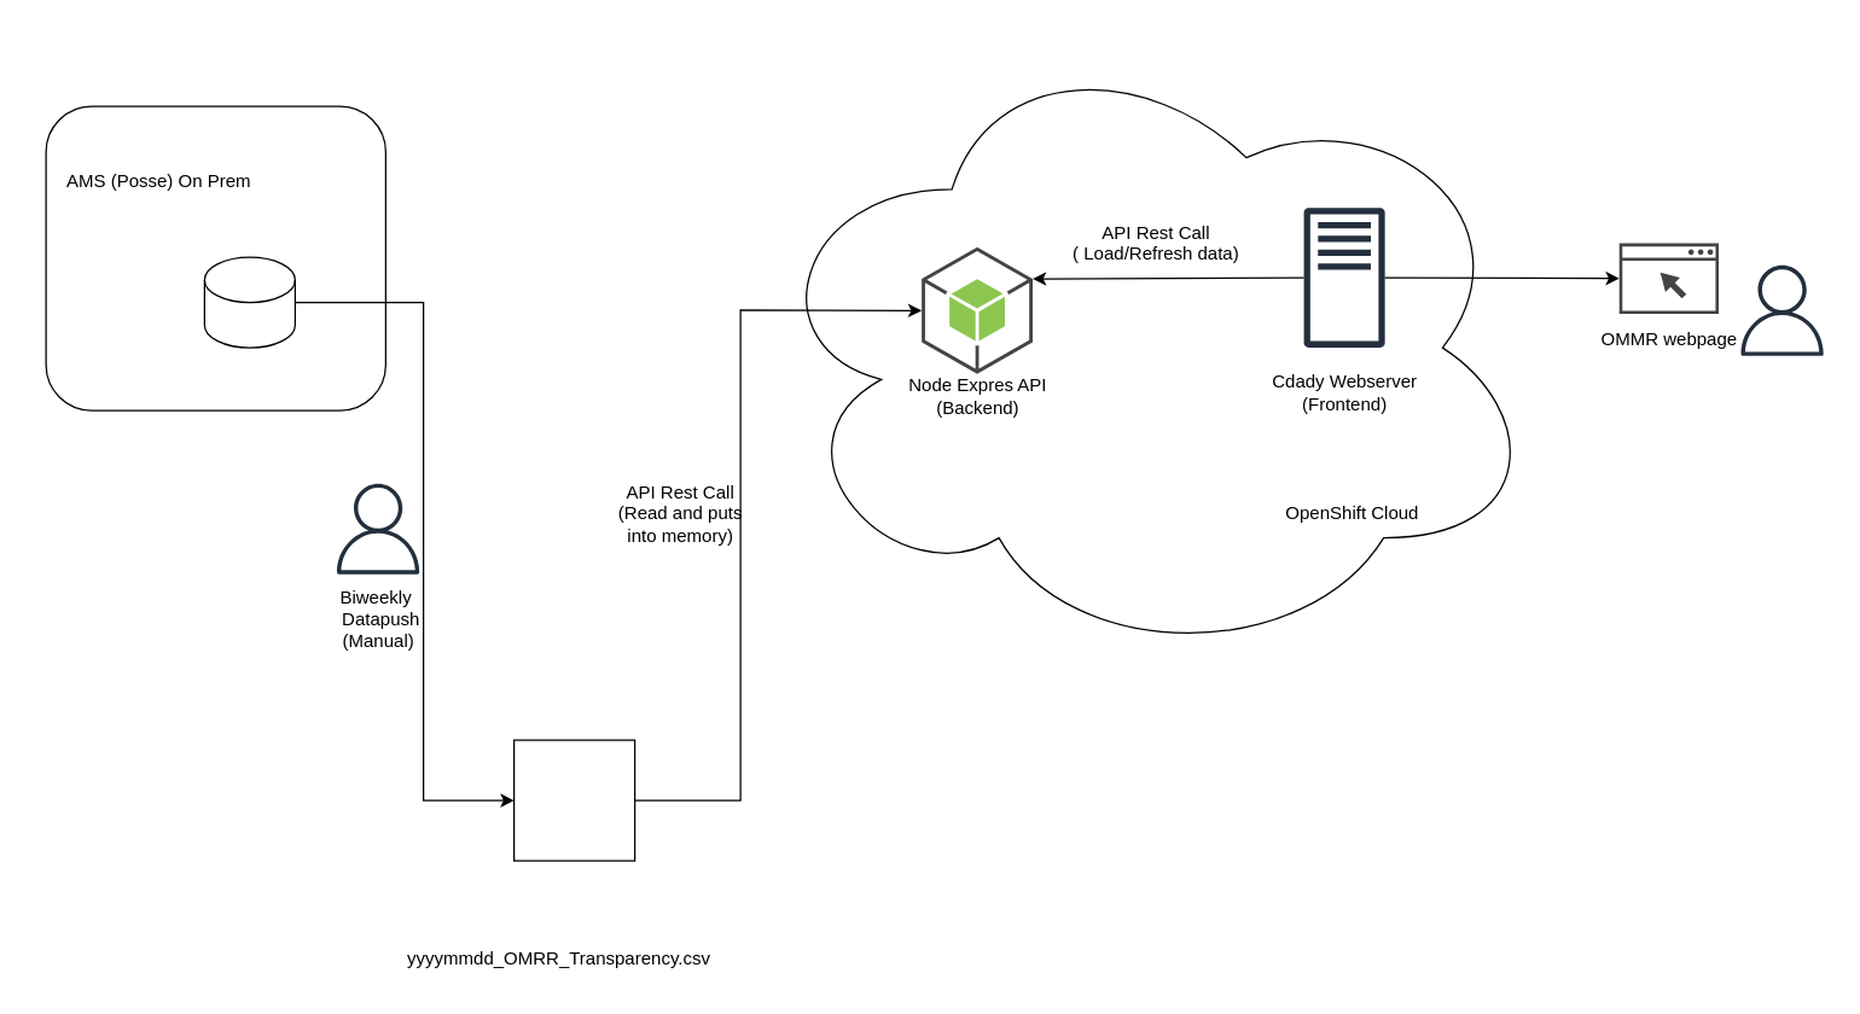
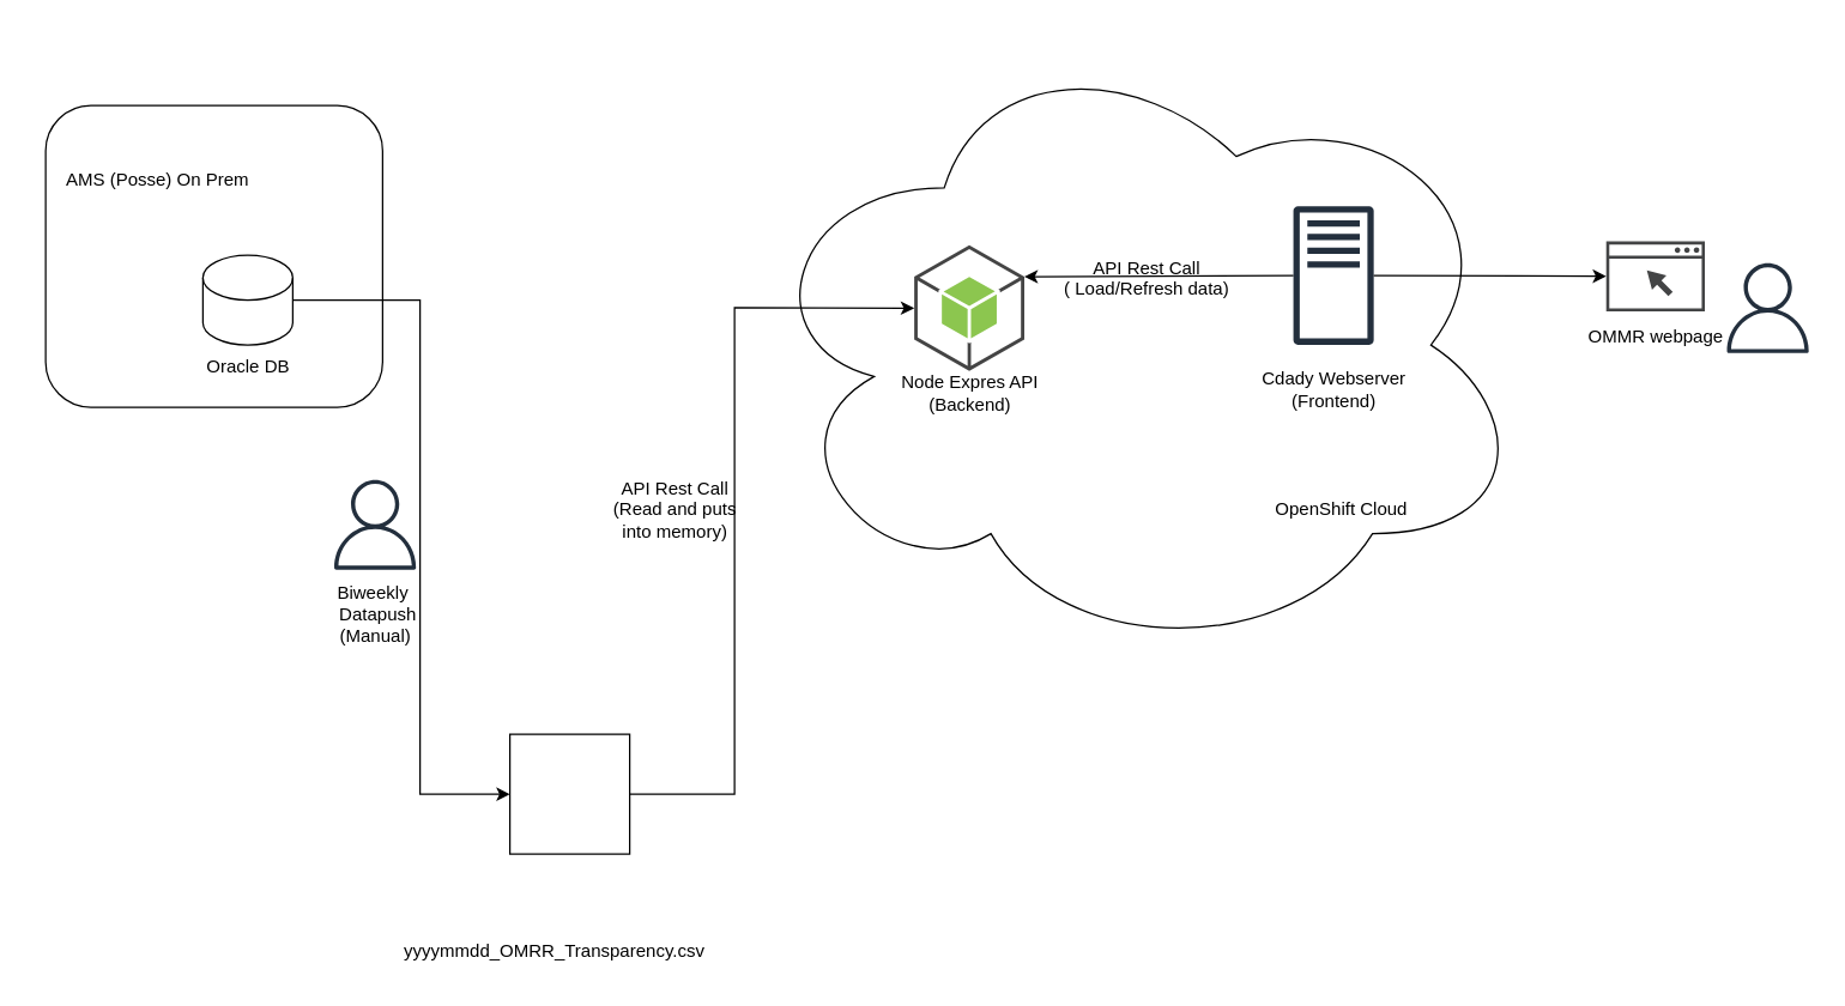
- <mxCell id="24" value="API Rest Call&lt;div&gt;&amp;nbsp;( Load/Refresh data)&amp;nbsp;&lt;/div&gt;&lt;div&gt;&lt;br&gt;&lt;/div&gt;" style="text;html=1;align=center;verticalAlign=middle;resizable=0;points=[];autosize=1;strokeColor=none;fillColor=none;" vertex="1" parent="1"><mxGeometry x="695" y="138.12" width="140" height="60" as="geometry" /></mxCell>
+ <mxCell id="24" value="API Rest Call&lt;div&gt;&amp;nbsp;( Load/Refresh data)&amp;nbsp;&lt;/div&gt;&lt;div&gt;&lt;br&gt;&lt;/div&gt;" style="text;html=1;align=center;verticalAlign=middle;resizable=0;points=[];autosize=1;strokeColor=none;fillColor=none;" vertex="1" parent="1"><mxGeometry x="695" y="163.12" width="140" height="60" as="geometry" /></mxCell>
+ <mxCell id="8" value="Oracle DB" style="text;html=1;align=center;verticalAlign=middle;resizable=0;points=[];autosize=1;strokeColor=none;fillColor=none;" vertex="1" parent="1"><mxGeometry x="125" y="230" width="80" height="30" as="geometry" /></mxCell>
